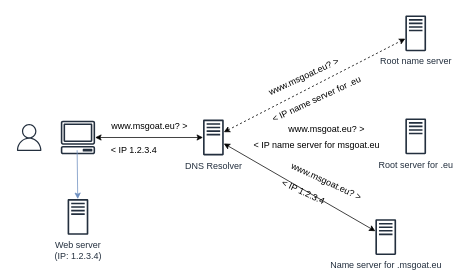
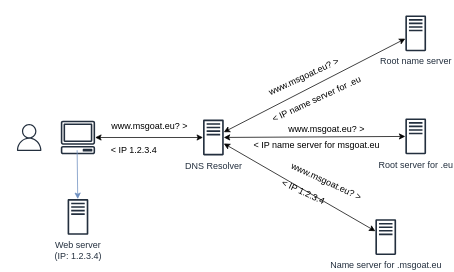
- <mxCell id="16" value="" style="endArrow=classic;startArrow=classic;html=1;dashed=1;" edge="1" parent="1" source="3" target="5"><mxGeometry width="50" height="50" relative="1" as="geometry"><mxPoint x="160" y="445" as="sourcePoint" /><mxPoint x="210" y="395" as="targetPoint" /></mxGeometry></mxCell>
+ <mxCell id="16" value="" style="endArrow=classic;startArrow=classic;html=1;" edge="1" parent="1" source="3" target="5"><mxGeometry width="50" height="50" relative="1" as="geometry"><mxPoint x="160" y="445" as="sourcePoint" /><mxPoint x="210" y="395" as="targetPoint" /></mxGeometry></mxCell>
+ <mxCell id="17" value="" style="endArrow=classic;startArrow=classic;html=1;" edge="1" parent="1" source="3" target="6"><mxGeometry width="50" height="50" relative="1" as="geometry"><mxPoint x="307.69" y="189" as="sourcePoint" /><mxPoint x="550" y="119" as="targetPoint" /></mxGeometry></mxCell>
